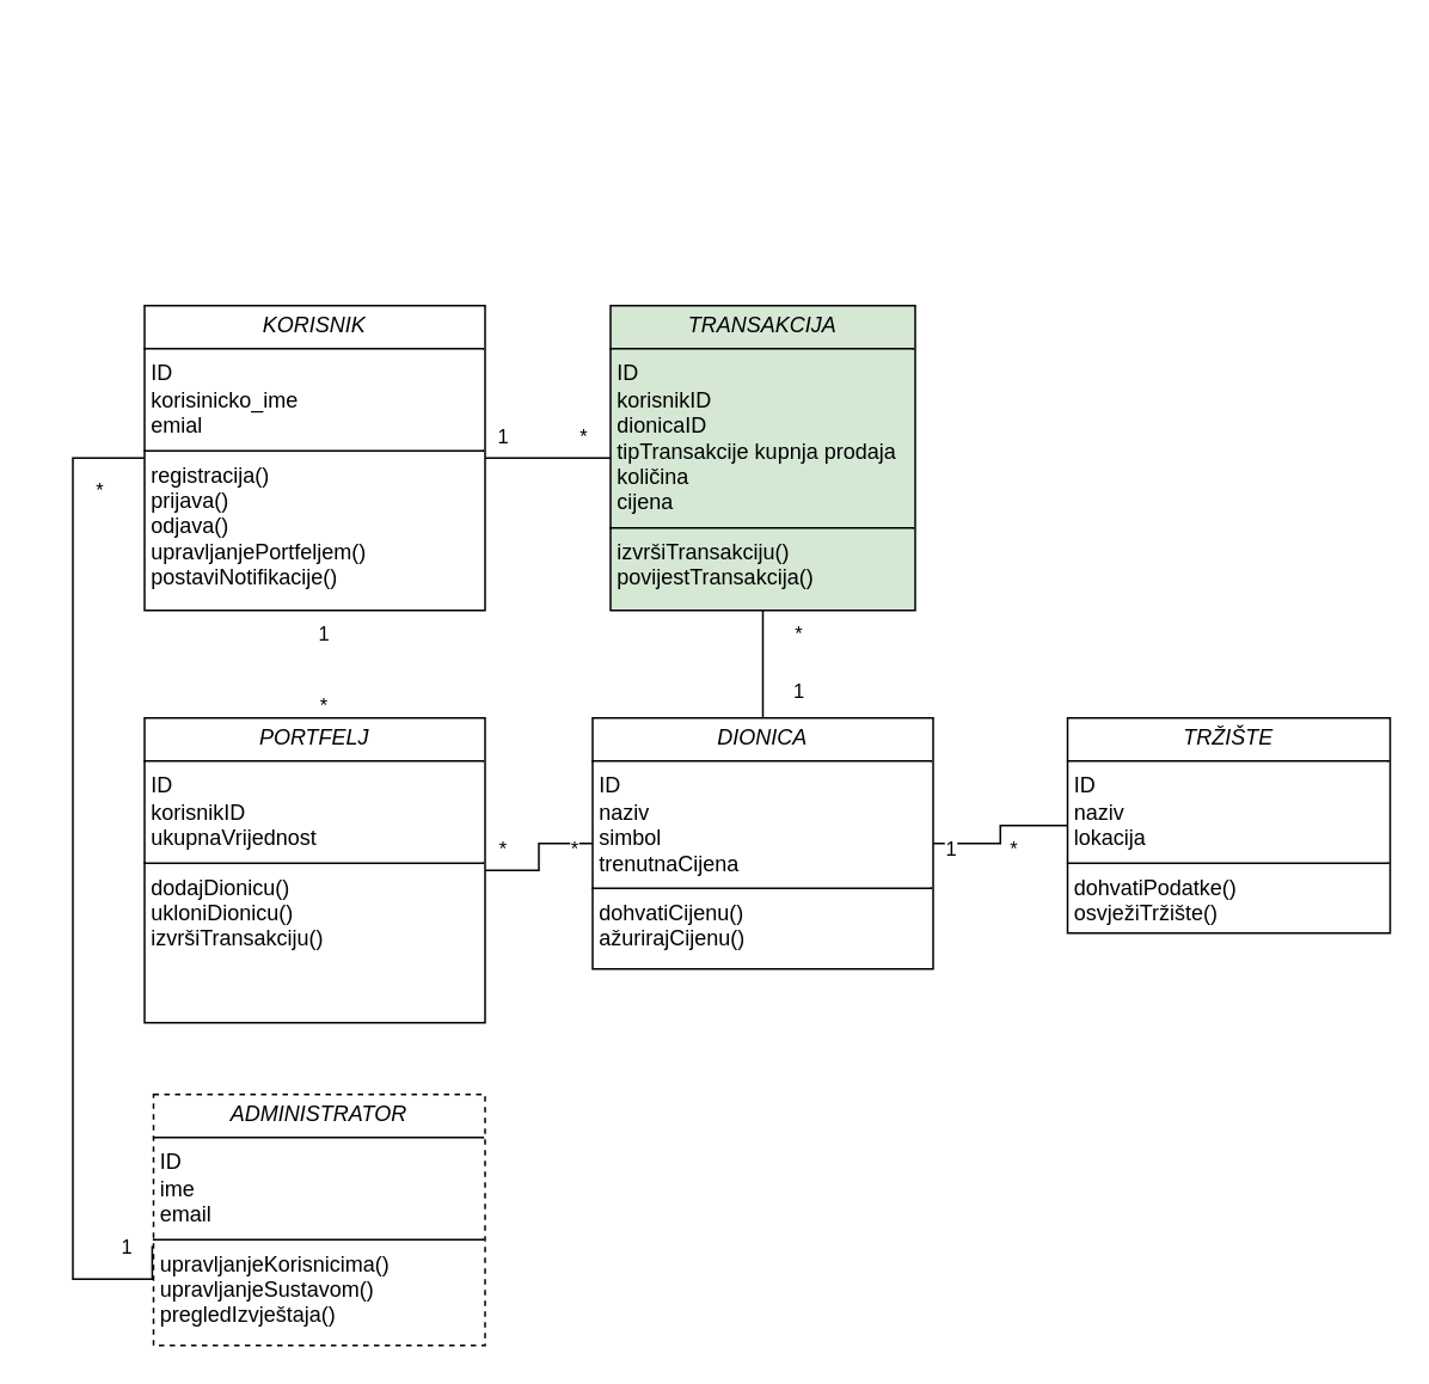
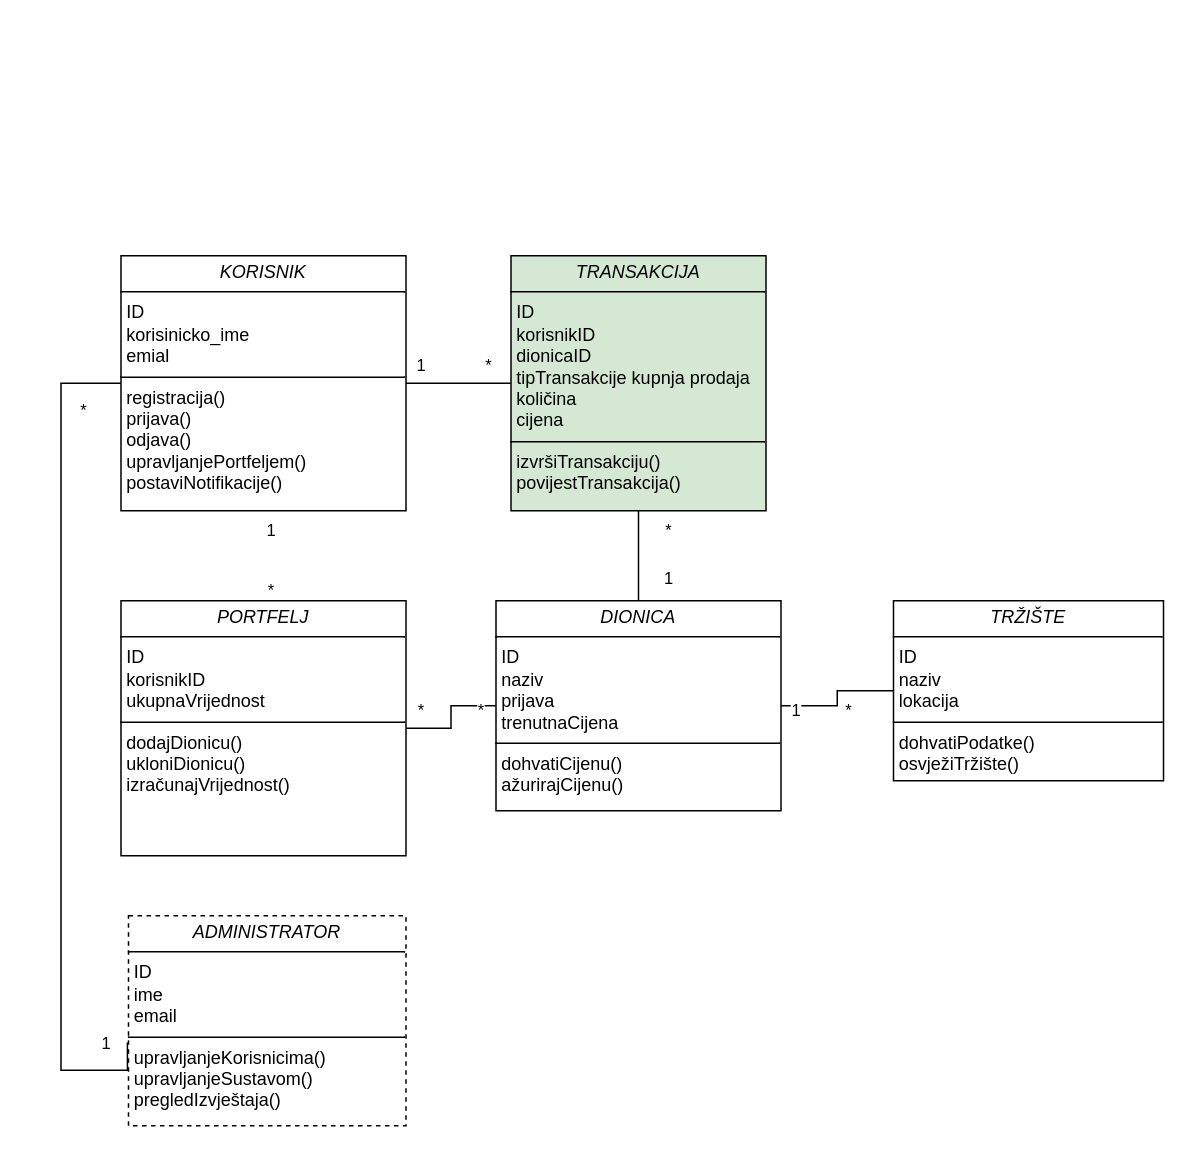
- <mxCell id="13" value="&lt;p style=&quot;margin:0px;margin-top:4px;text-align:center;&quot;&gt;&lt;i&gt;PORTFELJ&lt;/i&gt;&lt;/p&gt;&lt;hr size=&quot;1&quot; style=&quot;border-style:solid;&quot;&gt;&lt;p style=&quot;margin:0px;margin-left:4px;&quot;&gt;ID&lt;br&gt;korisnikID&lt;br&gt;ukupnaVrijednost&lt;/p&gt;&lt;hr size=&quot;1&quot; style=&quot;border-style:solid;&quot;&gt;&lt;p style=&quot;margin:0px;margin-left:4px;&quot;&gt;dodajDionicu()&lt;br&gt;ukloniDionicu()&lt;br&gt;izvršiTransakciju()&lt;/p&gt;&lt;p style=&quot;margin:0px;margin-left:4px;&quot;&gt;&lt;br&gt;&lt;/p&gt;" style="verticalAlign=top;align=left;overflow=fill;html=1;whiteSpace=wrap;" parent="1" vertex="1"><mxGeometry x="80" y="400" width="190" height="170" as="geometry" /></mxCell>
+ <mxCell id="13" value="&lt;p style=&quot;margin:0px;margin-top:4px;text-align:center;&quot;&gt;&lt;i&gt;PORTFELJ&lt;/i&gt;&lt;/p&gt;&lt;hr size=&quot;1&quot; style=&quot;border-style:solid;&quot;&gt;&lt;p style=&quot;margin:0px;margin-left:4px;&quot;&gt;ID&lt;br&gt;korisnikID&lt;br&gt;ukupnaVrijednost&lt;/p&gt;&lt;hr size=&quot;1&quot; style=&quot;border-style:solid;&quot;&gt;&lt;p style=&quot;margin:0px;margin-left:4px;&quot;&gt;dodajDionicu()&lt;br&gt;ukloniDionicu()&lt;br&gt;izračunajVrijednost()&lt;/p&gt;&lt;p style=&quot;margin:0px;margin-left:4px;&quot;&gt;&lt;br&gt;&lt;/p&gt;" style="verticalAlign=top;align=left;overflow=fill;html=1;whiteSpace=wrap;" parent="1" vertex="1"><mxGeometry x="80" y="400" width="190" height="170" as="geometry" /></mxCell>
- <mxCell id="9" value="&lt;p style=&quot;margin:0px;margin-top:4px;text-align:center;&quot;&gt;&lt;i&gt;DIONICA&lt;/i&gt;&lt;/p&gt;&lt;hr size=&quot;1&quot; style=&quot;border-style:solid;&quot;&gt;&lt;p style=&quot;margin:0px;margin-left:4px;&quot;&gt;ID&lt;br&gt;naziv&lt;br&gt;simbol&lt;br&gt;trenutnaCijena&lt;/p&gt;&lt;hr size=&quot;1&quot; style=&quot;border-style:solid;&quot;&gt;&lt;p style=&quot;margin:0px;margin-left:4px;&quot;&gt;dohvatiCijenu()&lt;br&gt;ažurirajCijenu()&lt;/p&gt;&lt;p style=&quot;margin:0px;margin-left:4px;&quot;&gt;&lt;br&gt;&lt;/p&gt;" style="verticalAlign=top;align=left;overflow=fill;html=1;whiteSpace=wrap;" parent="1" vertex="1"><mxGeometry x="330" y="400" width="190" height="140" as="geometry" /></mxCell>
+ <mxCell id="9" value="&lt;p style=&quot;margin:0px;margin-top:4px;text-align:center;&quot;&gt;&lt;i&gt;DIONICA&lt;/i&gt;&lt;/p&gt;&lt;hr size=&quot;1&quot; style=&quot;border-style:solid;&quot;&gt;&lt;p style=&quot;margin:0px;margin-left:4px;&quot;&gt;ID&lt;br&gt;naziv&lt;br&gt;prijava&lt;br&gt;trenutnaCijena&lt;/p&gt;&lt;hr size=&quot;1&quot; style=&quot;border-style:solid;&quot;&gt;&lt;p style=&quot;margin:0px;margin-left:4px;&quot;&gt;dohvatiCijenu()&lt;br&gt;ažurirajCijenu()&lt;/p&gt;&lt;p style=&quot;margin:0px;margin-left:4px;&quot;&gt;&lt;br&gt;&lt;/p&gt;" style="verticalAlign=top;align=left;overflow=fill;html=1;whiteSpace=wrap;" parent="1" vertex="1"><mxGeometry x="330" y="400" width="190" height="140" as="geometry" /></mxCell>
